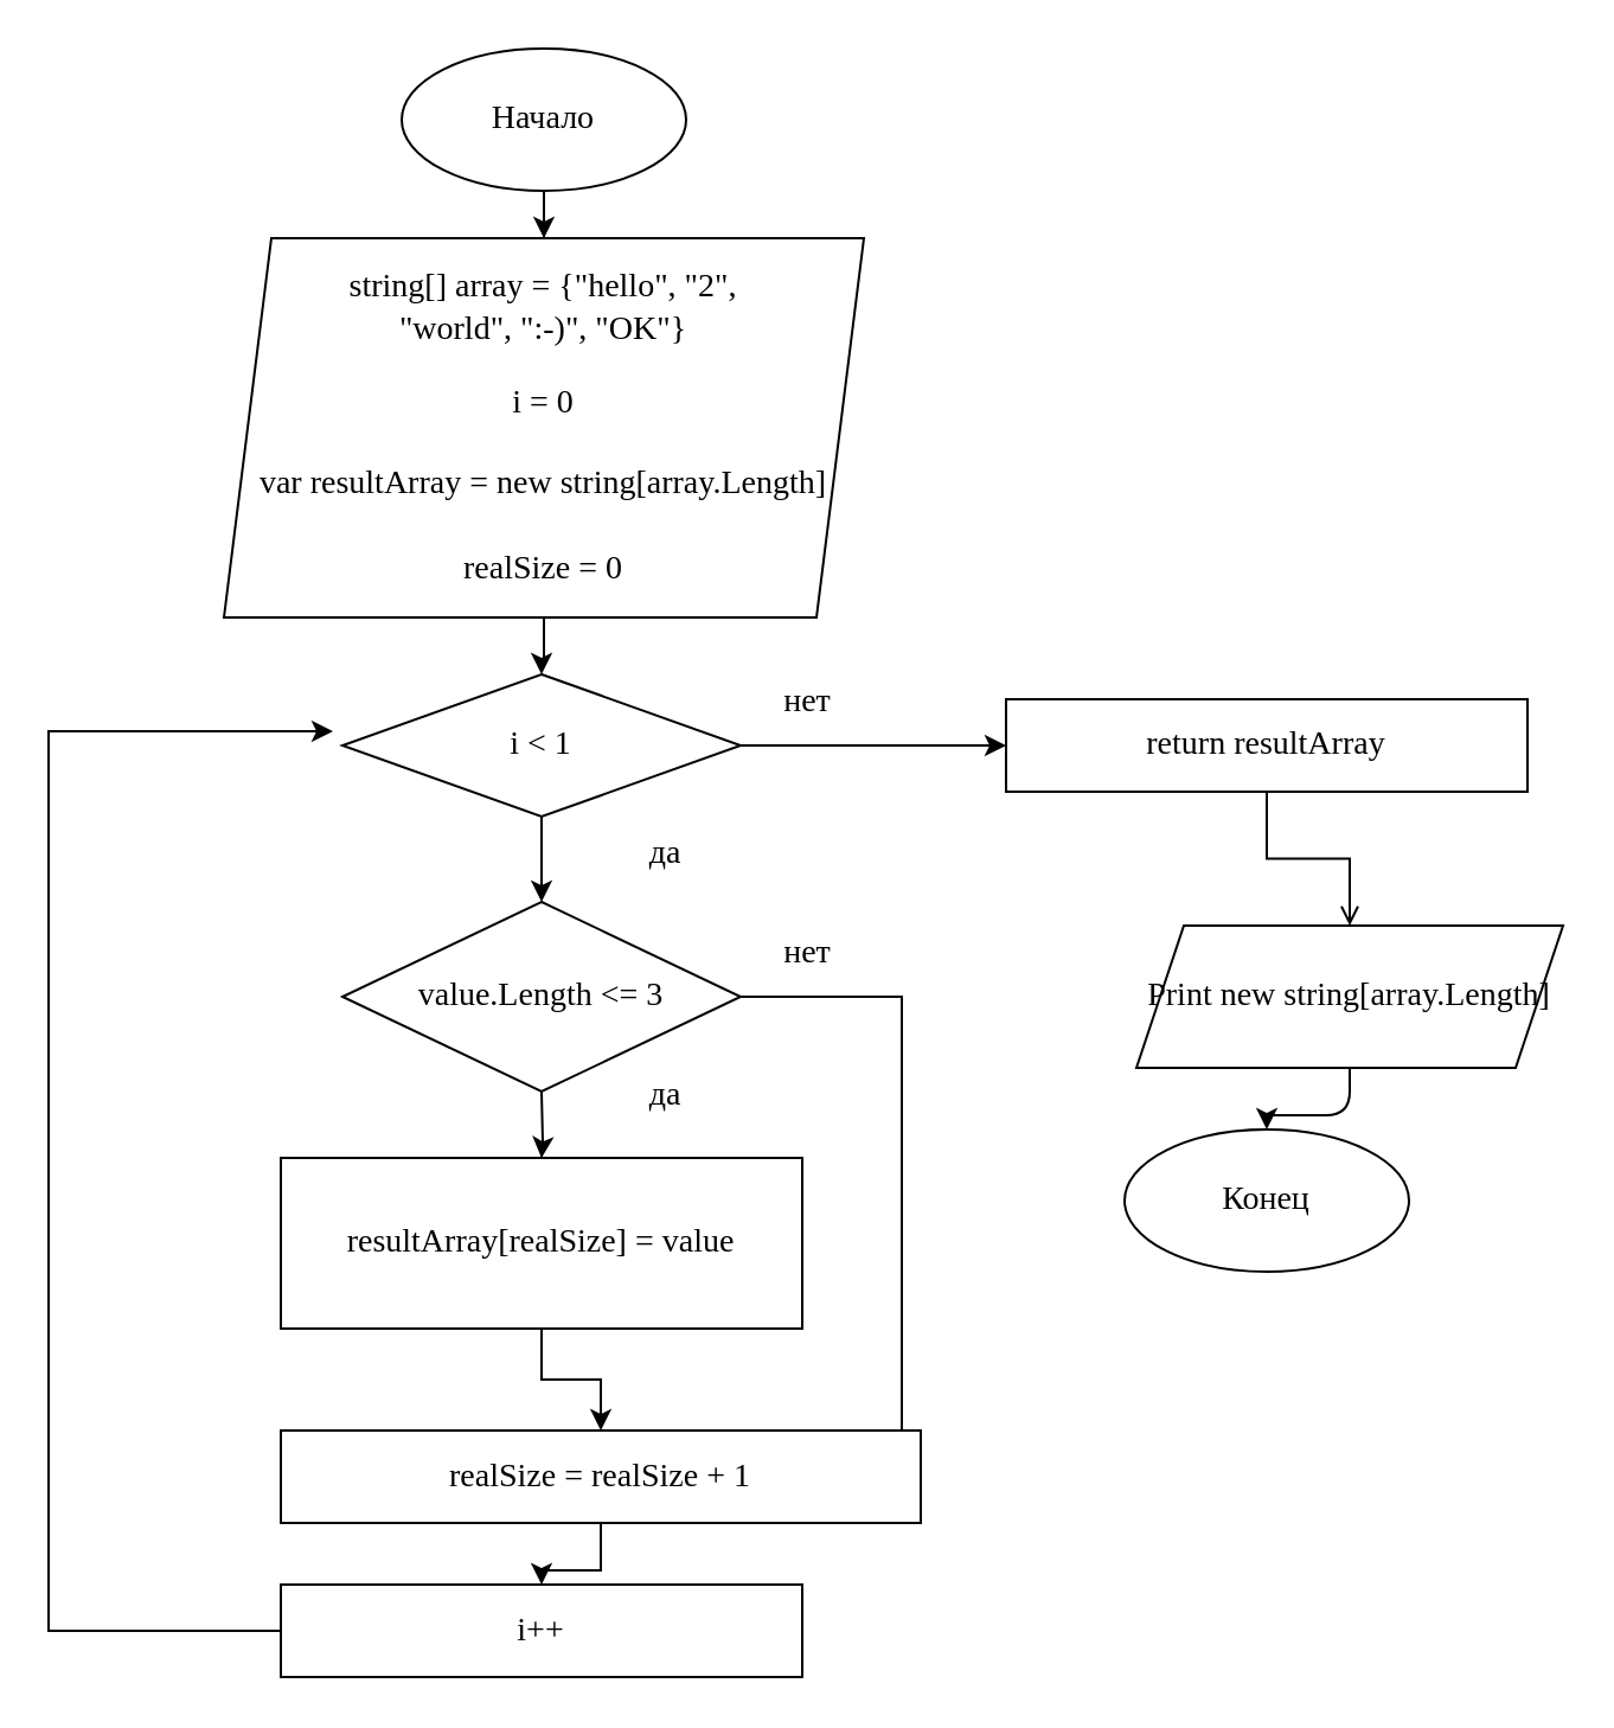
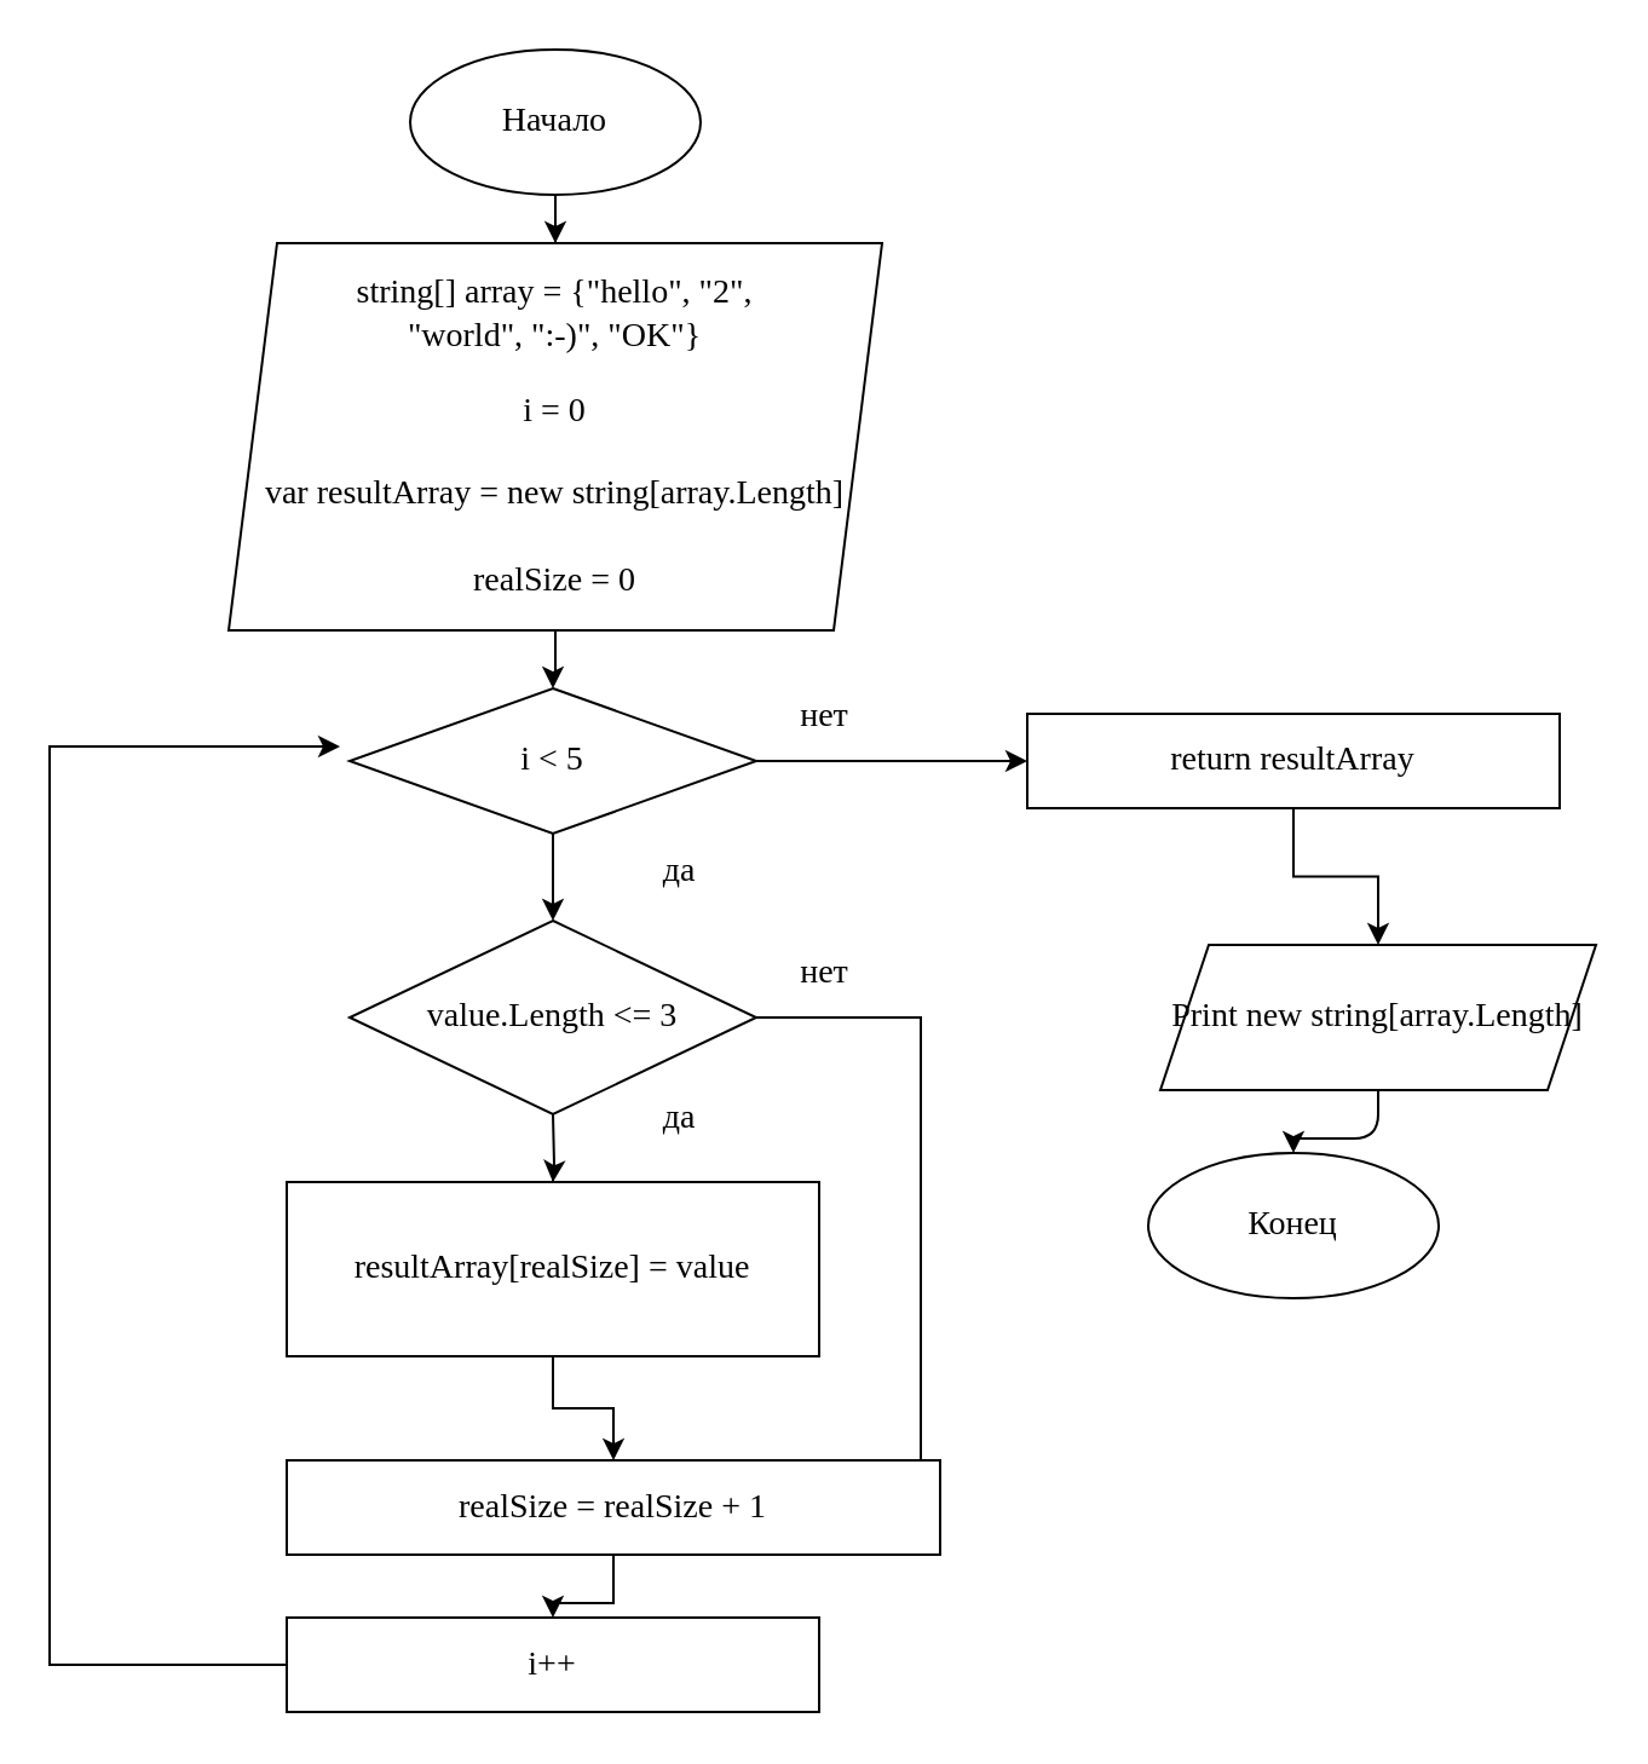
- <mxCell id="20" value="&lt;font face=&quot;Verdana&quot;&gt;&lt;span style=&quot;font-size: 14px&quot;&gt;i &amp;lt; 1&lt;/span&gt;&lt;/font&gt;" style="rhombus;whiteSpace=wrap;html=1;" vertex="1" parent="1"><mxGeometry x="144" y="284" width="168" height="60" as="geometry" /></mxCell>
+ <mxCell id="20" value="&lt;font face=&quot;Verdana&quot;&gt;&lt;span style=&quot;font-size: 14px&quot;&gt;i &amp;lt; 5&lt;/span&gt;&lt;/font&gt;" style="rhombus;whiteSpace=wrap;html=1;" vertex="1" parent="1"><mxGeometry x="144" y="284" width="168" height="60" as="geometry" /></mxCell>
- <mxCell id="26" value="" style="edgeStyle=orthogonalEdgeStyle;rounded=0;orthogonalLoop=1;jettySize=auto;html=1;fontFamily=Verdana;fontSize=14;endArrow=open;" edge="1" parent="1" source="27" target="11"><mxGeometry relative="1" as="geometry" /></mxCell>
+ <mxCell id="26" value="" style="edgeStyle=orthogonalEdgeStyle;rounded=0;orthogonalLoop=1;jettySize=auto;html=1;fontFamily=Verdana;fontSize=14;" edge="1" parent="1" source="27" target="11"><mxGeometry relative="1" as="geometry" /></mxCell>
